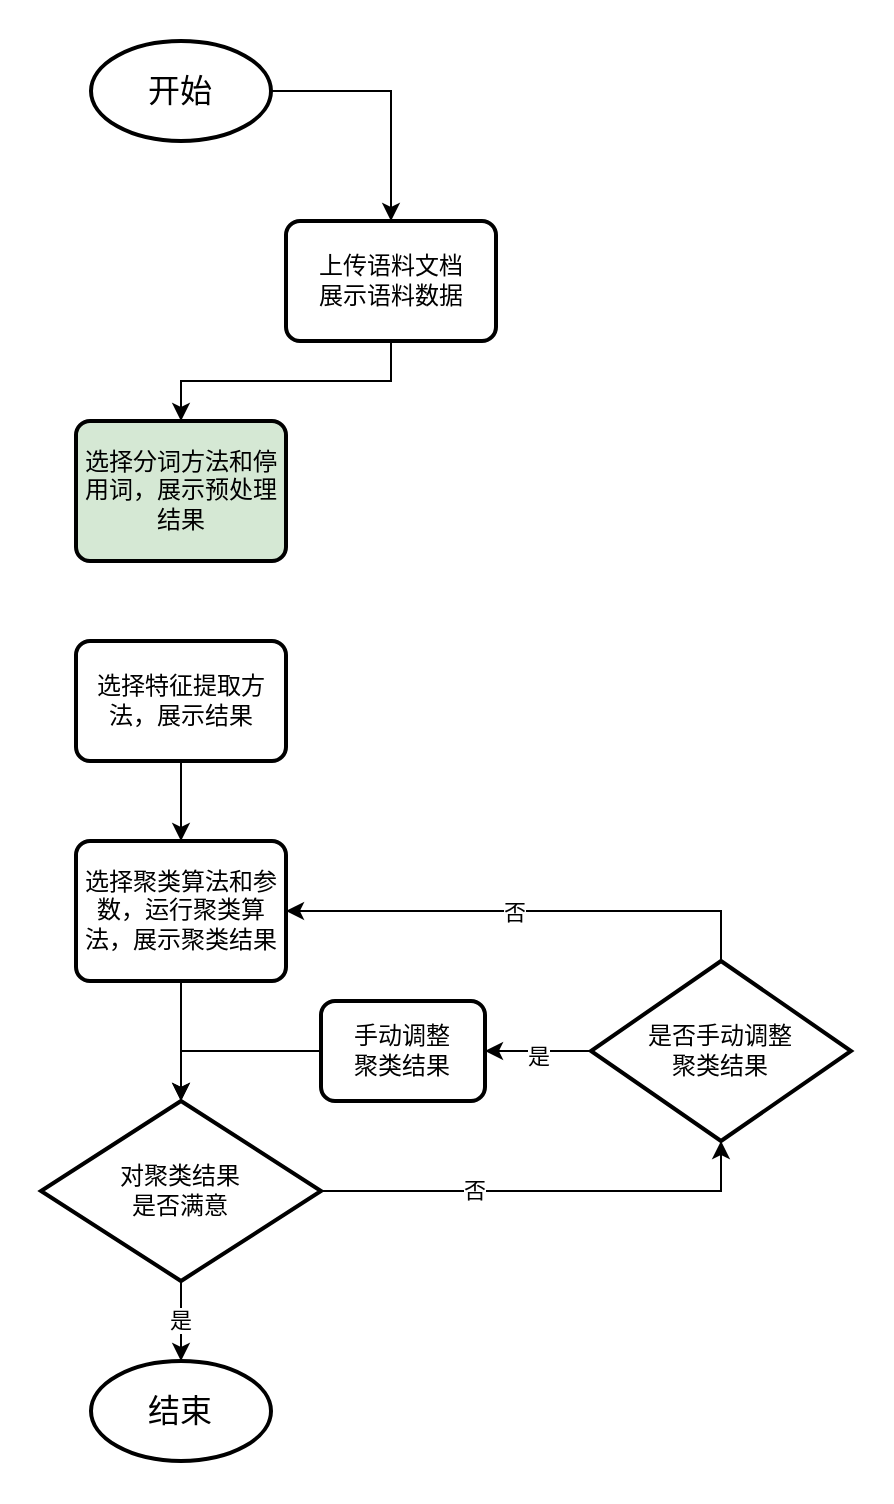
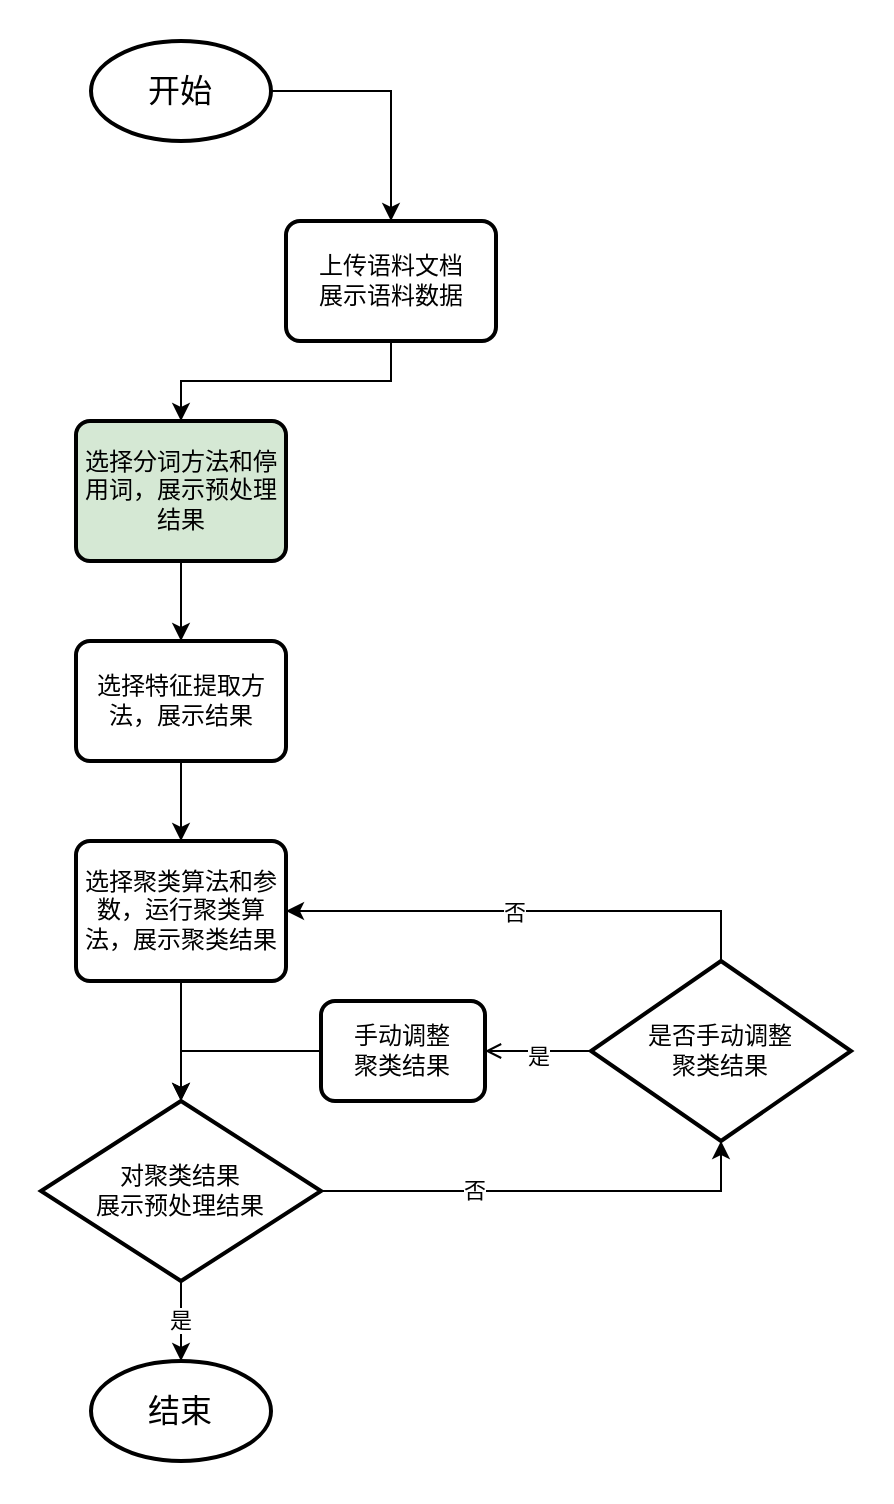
+ <mxCell id="6" style="edgeStyle=orthogonalEdgeStyle;rounded=0;orthogonalLoop=1;jettySize=auto;html=1;exitX=0.5;exitY=1;exitDx=0;exitDy=0;entryX=0.5;entryY=0;entryDx=0;entryDy=0;" edge="1" parent="1" source="7" target="9"><mxGeometry relative="1" as="geometry" /></mxCell>
- <mxCell id="19" style="edgeStyle=orthogonalEdgeStyle;rounded=0;orthogonalLoop=1;jettySize=auto;html=1;exitX=0;exitY=0.5;exitDx=0;exitDy=0;exitPerimeter=0;" edge="1" parent="1" source="21" target="23"><mxGeometry relative="1" as="geometry" /></mxCell>
+ <mxCell id="19" style="edgeStyle=orthogonalEdgeStyle;rounded=0;orthogonalLoop=1;jettySize=auto;html=1;exitX=0;exitY=0.5;exitDx=0;exitDy=0;exitPerimeter=0;endArrow=open;" edge="1" parent="1" source="21" target="23"><mxGeometry relative="1" as="geometry" /></mxCell>
- <mxCell id="15" value="对聚类结果&lt;br&gt;是否满意" style="strokeWidth=2;html=1;shape=mxgraph.flowchart.decision;whiteSpace=wrap;" vertex="1" parent="1"><mxGeometry x="20" y="550" width="140" height="90" as="geometry" /></mxCell>
+ <mxCell id="15" value="对聚类结果&lt;br&gt;展示预处理结果" style="strokeWidth=2;html=1;shape=mxgraph.flowchart.decision;whiteSpace=wrap;" vertex="1" parent="1"><mxGeometry x="20" y="550" width="140" height="90" as="geometry" /></mxCell>
